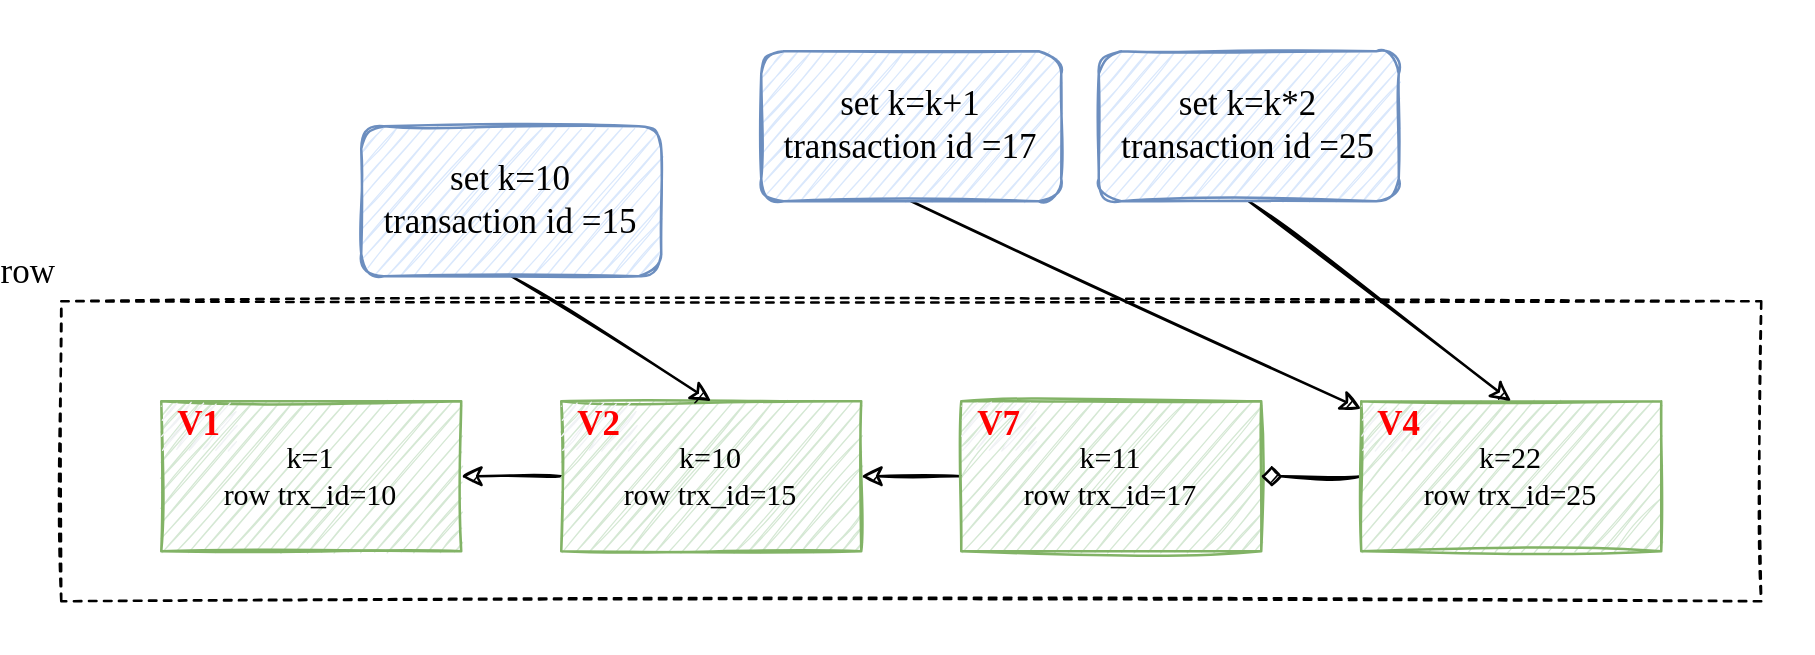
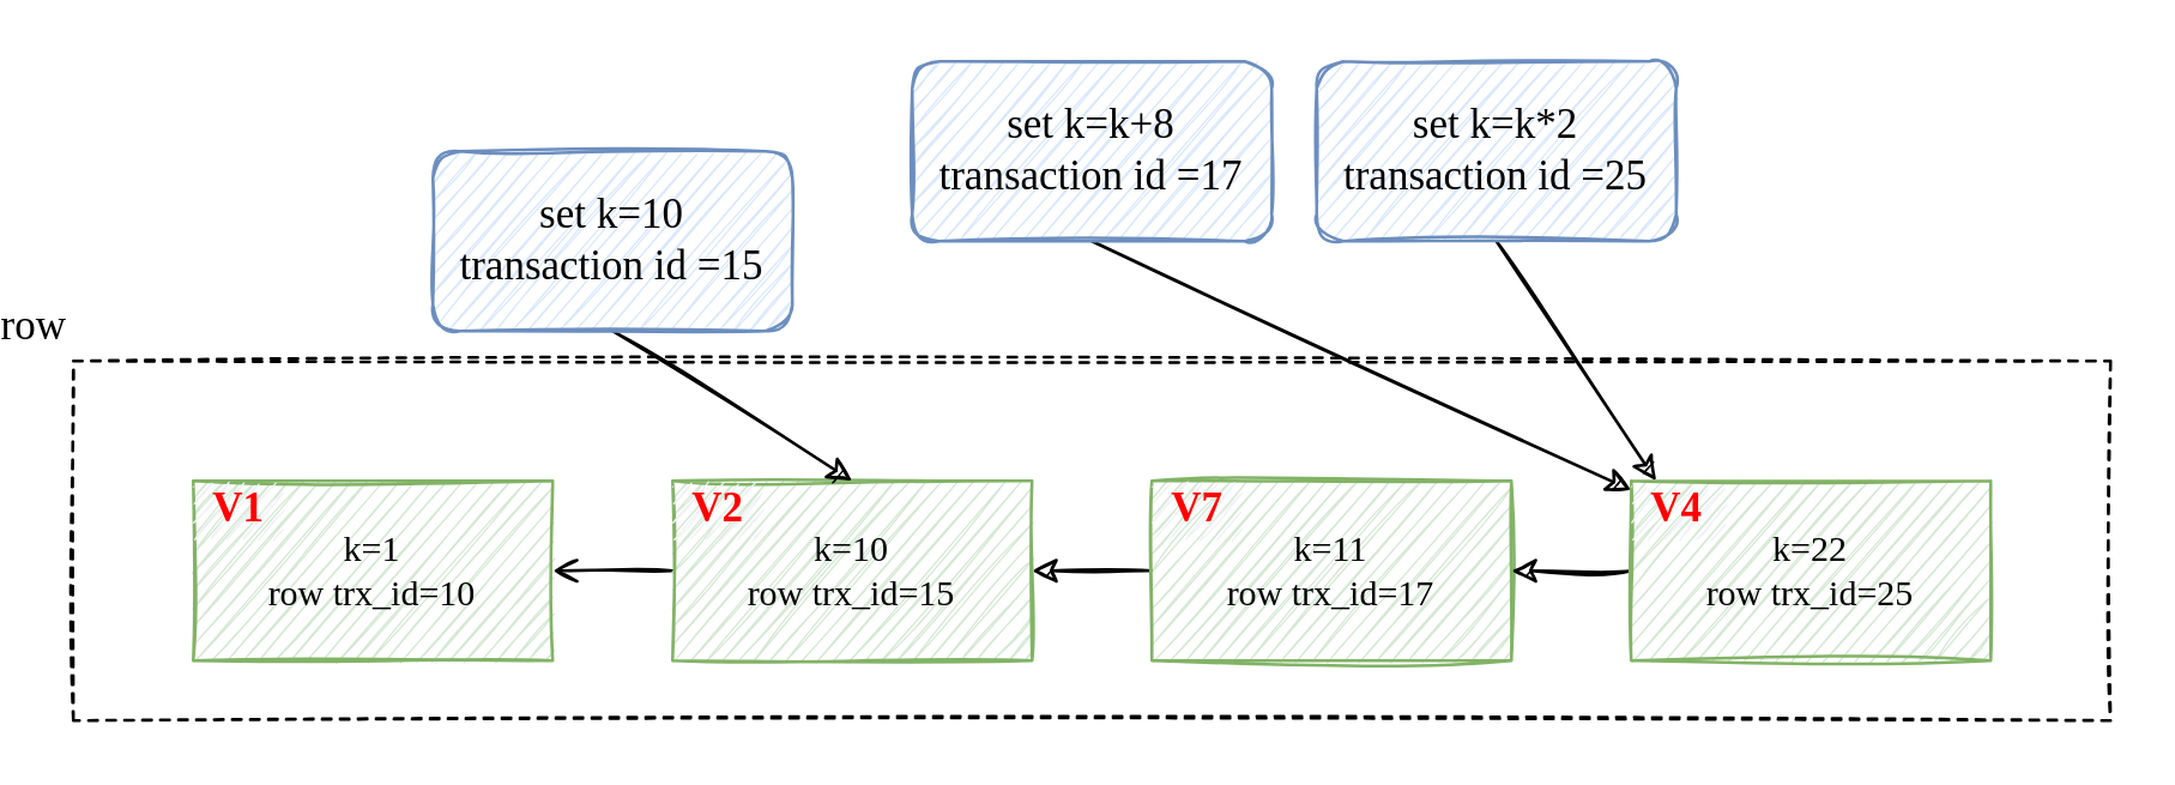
- <mxCell id="17" value="set k=k+1&lt;br&gt;transaction id =17" style="rounded=1;whiteSpace=wrap;html=1;sketch=1;fontFamily=Times New Roman;fontSize=14;fillColor=#dae8fc;strokeColor=#6c8ebf;" vertex="1" parent="1"><mxGeometry x="300" y="20" width="120" height="60" as="geometry" /></mxCell>
+ <mxCell id="17" value="set k=k+8&lt;br&gt;transaction id =17" style="rounded=1;whiteSpace=wrap;html=1;sketch=1;fontFamily=Times New Roman;fontSize=14;fillColor=#dae8fc;strokeColor=#6c8ebf;" vertex="1" parent="1"><mxGeometry x="300" y="20" width="120" height="60" as="geometry" /></mxCell>
- <mxCell id="18" style="edgeStyle=none;rounded=0;sketch=1;orthogonalLoop=1;jettySize=auto;html=1;exitX=0.5;exitY=1;exitDx=0;exitDy=0;entryX=0.5;entryY=0;entryDx=0;entryDy=0;fontFamily=Times New Roman;fontSize=14;fontColor=default;" edge="1" parent="1" source="19" target="12"><mxGeometry relative="1" as="geometry" /></mxCell>
+ <mxCell id="18" style="edgeStyle=none;rounded=0;sketch=1;orthogonalLoop=1;jettySize=auto;html=1;exitX=0.5;exitY=1;exitDx=0;exitDy=0;fontFamily=Times New Roman;fontSize=14;fontColor=default;" edge="1" parent="1" source="19" target="13"><mxGeometry relative="1" as="geometry" /></mxCell>
- <mxCell id="5" style="edgeStyle=orthogonalEdgeStyle;rounded=0;orthogonalLoop=1;jettySize=auto;html=1;exitX=0;exitY=0.5;exitDx=0;exitDy=0;entryX=1;entryY=0.5;entryDx=0;entryDy=0;fontFamily=Times New Roman;fontSize=14;fontColor=default;sketch=1;" edge="1" parent="1" source="6" target="3"><mxGeometry relative="1" as="geometry" /></mxCell>
+ <mxCell id="5" style="edgeStyle=orthogonalEdgeStyle;rounded=0;orthogonalLoop=1;jettySize=auto;html=1;exitX=0;exitY=0.5;exitDx=0;exitDy=0;entryX=1;entryY=0.5;entryDx=0;entryDy=0;fontFamily=Times New Roman;fontSize=14;fontColor=default;sketch=1;endArrow=open;" edge="1" parent="1" source="6" target="3"><mxGeometry relative="1" as="geometry" /></mxCell>
- <mxCell id="11" style="edgeStyle=orthogonalEdgeStyle;rounded=0;sketch=1;orthogonalLoop=1;jettySize=auto;html=1;exitX=0;exitY=0.5;exitDx=0;exitDy=0;entryX=1;entryY=0.5;entryDx=0;entryDy=0;fontFamily=Times New Roman;fontSize=14;fontColor=default;endArrow=diamond;" edge="1" parent="1" source="12" target="9"><mxGeometry relative="1" as="geometry" /></mxCell>
+ <mxCell id="11" style="edgeStyle=orthogonalEdgeStyle;rounded=0;sketch=1;orthogonalLoop=1;jettySize=auto;html=1;exitX=0;exitY=0.5;exitDx=0;exitDy=0;entryX=1;entryY=0.5;entryDx=0;entryDy=0;fontFamily=Times New Roman;fontSize=14;fontColor=default;" edge="1" parent="1" source="12" target="9"><mxGeometry relative="1" as="geometry" /></mxCell>
